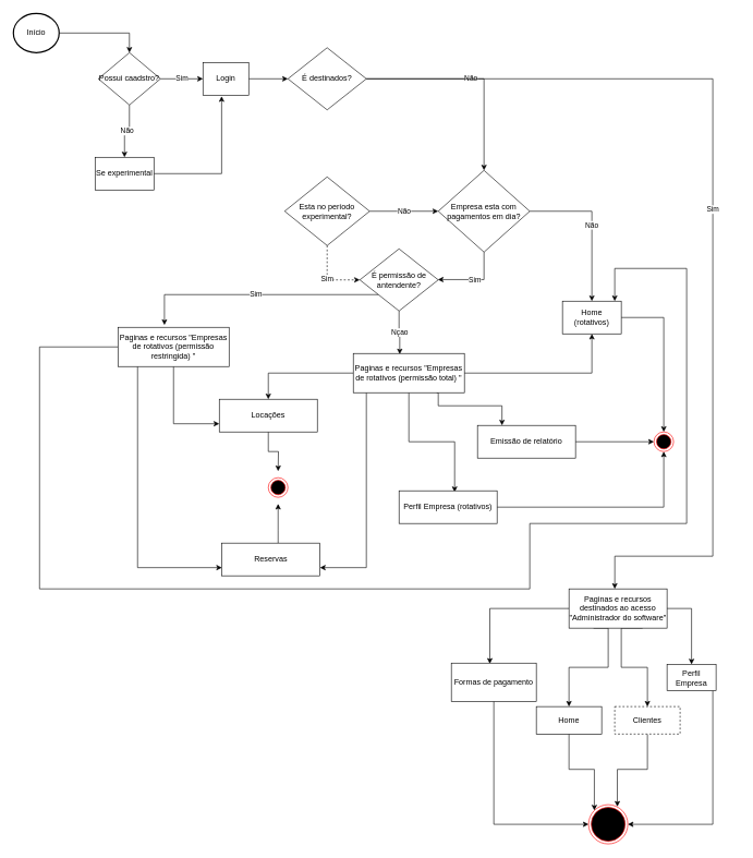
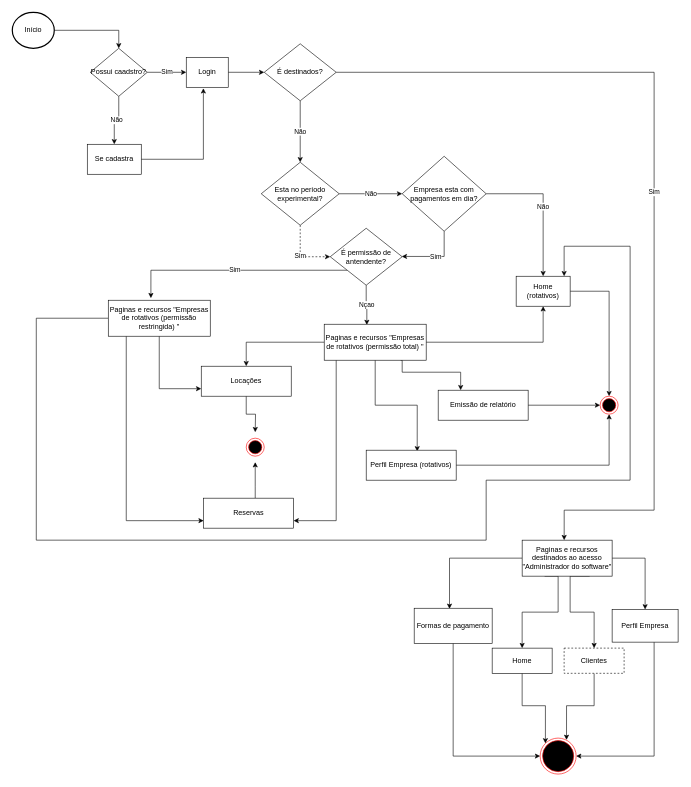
- <mxCell id="11" value="Não" style="edgeStyle=orthogonalEdgeStyle;rounded=0;orthogonalLoop=1;jettySize=auto;html=1;" parent="1" source="13" target="27" edge="1"><mxGeometry relative="1" as="geometry" /></mxCell>
+ <mxCell id="11" value="Não" style="edgeStyle=orthogonalEdgeStyle;rounded=0;orthogonalLoop=1;jettySize=auto;html=1;entryX=0.5;entryY=0;entryDx=0;entryDy=0;" parent="1" source="13" target="21" edge="1"><mxGeometry relative="1" as="geometry" /></mxCell>
- <mxCell id="5" value="Se experimental" style="rounded=0;whiteSpace=wrap;html=1;" parent="1" vertex="1"><mxGeometry x="145" y="240" width="90" height="50" as="geometry" /></mxCell>
+ <mxCell id="5" value="Se cadastra" style="rounded=0;whiteSpace=wrap;html=1;" parent="1" vertex="1"><mxGeometry x="145" y="240" width="90" height="50" as="geometry" /></mxCell>
- <mxCell id="45" value="Perfil Empresa" style="rounded=0;whiteSpace=wrap;html=1;" parent="1" vertex="1"><mxGeometry x="1020" y="1015.5" width="75" height="40" as="geometry" /></mxCell>
+ <mxCell id="45" value="Perfil Empresa" style="rounded=0;whiteSpace=wrap;html=1;" parent="1" vertex="1"><mxGeometry x="1020" y="1015.5" width="110" height="54.5" as="geometry" /></mxCell>
